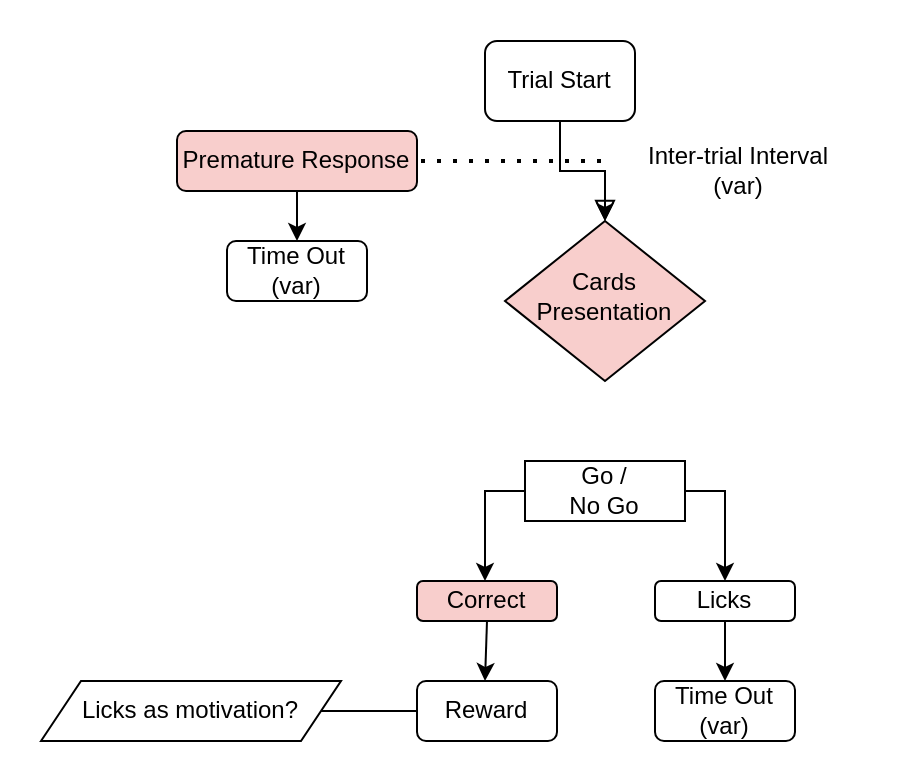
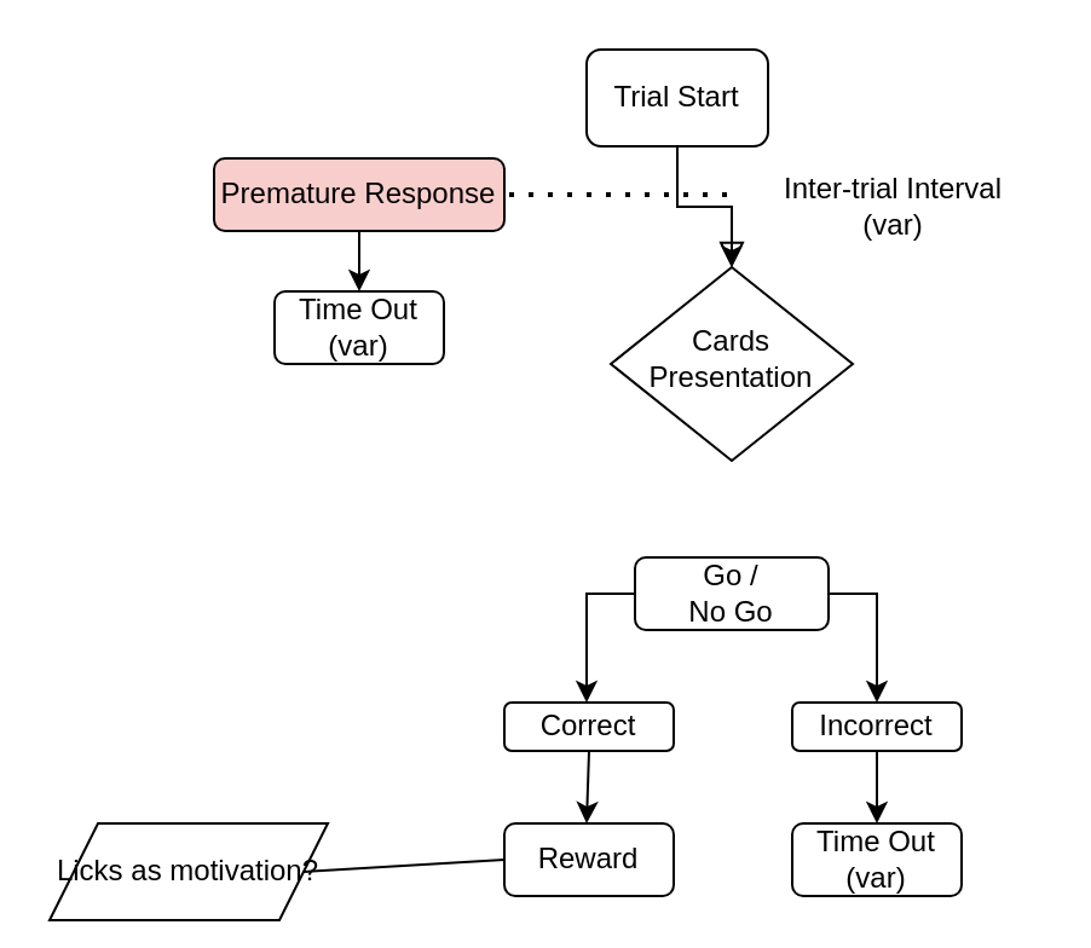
- <mxCell id="5" value="Cards&lt;br&gt;Presentation" style="rhombus;whiteSpace=wrap;html=1;shadow=0;fontFamily=Helvetica;fontSize=12;align=center;strokeWidth=1;spacing=6;spacingTop=-4;fillColor=#f8cecc;" parent="1" vertex="1"><mxGeometry x="252" y="110" width="100" height="80" as="geometry" /></mxCell>
+ <mxCell id="5" value="Cards&lt;br&gt;Presentation" style="rhombus;whiteSpace=wrap;html=1;shadow=0;fontFamily=Helvetica;fontSize=12;align=center;strokeWidth=1;spacing=6;spacingTop=-4;" parent="1" vertex="1"><mxGeometry x="252" y="110" width="100" height="80" as="geometry" /></mxCell>
- <mxCell id="7" value="Go / &lt;br&gt;No Go" style="whiteSpace=wrap;html=1;rounded=0;" vertex="1" parent="1"><mxGeometry x="262" y="230" width="80" height="30" as="geometry" /></mxCell>
+ <mxCell id="7" value="Go / &lt;br&gt;No Go" style="rounded=1;whiteSpace=wrap;html=1;" vertex="1" parent="1"><mxGeometry x="262" y="230" width="80" height="30" as="geometry" /></mxCell>
- <mxCell id="10" value="Correct" style="rounded=1;whiteSpace=wrap;html=1;fillColor=#f8cecc;" vertex="1" parent="1"><mxGeometry x="208" y="290" width="70" height="20" as="geometry" /></mxCell>
+ <mxCell id="10" value="Correct" style="rounded=1;whiteSpace=wrap;html=1;" vertex="1" parent="1"><mxGeometry x="208" y="290" width="70" height="20" as="geometry" /></mxCell>
- <mxCell id="11" value="Licks" style="rounded=1;whiteSpace=wrap;html=1;" vertex="1" parent="1"><mxGeometry x="327" y="290" width="70" height="20" as="geometry" /></mxCell>
+ <mxCell id="11" value="Incorrect" style="rounded=1;whiteSpace=wrap;html=1;" vertex="1" parent="1"><mxGeometry x="327" y="290" width="70" height="20" as="geometry" /></mxCell>
- <mxCell id="21" value="Licks as motivation?" style="shape=parallelogram;perimeter=parallelogramPerimeter;whiteSpace=wrap;html=1;fixedSize=1;" vertex="1" parent="1"><mxGeometry x="20" y="340" width="150" height="30" as="geometry" /></mxCell>
+ <mxCell id="21" value="Licks as motivation?" style="shape=parallelogram;perimeter=parallelogramPerimeter;whiteSpace=wrap;html=1;fixedSize=1;" vertex="1" parent="1"><mxGeometry x="20" y="340" width="115" height="40" as="geometry" /></mxCell>
